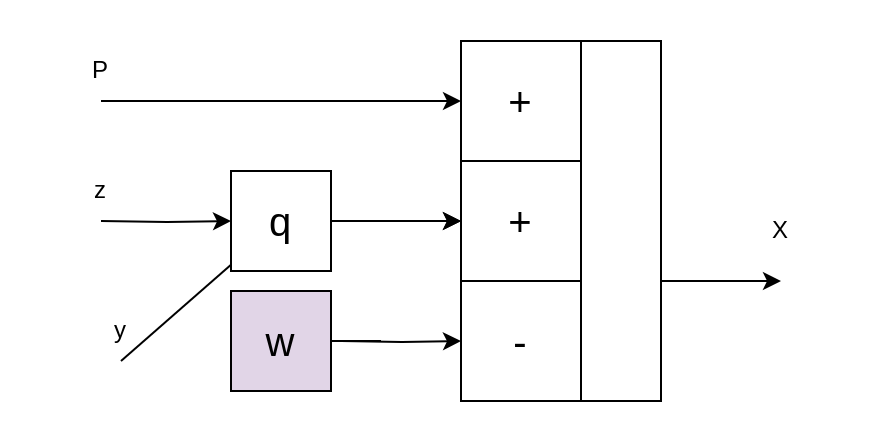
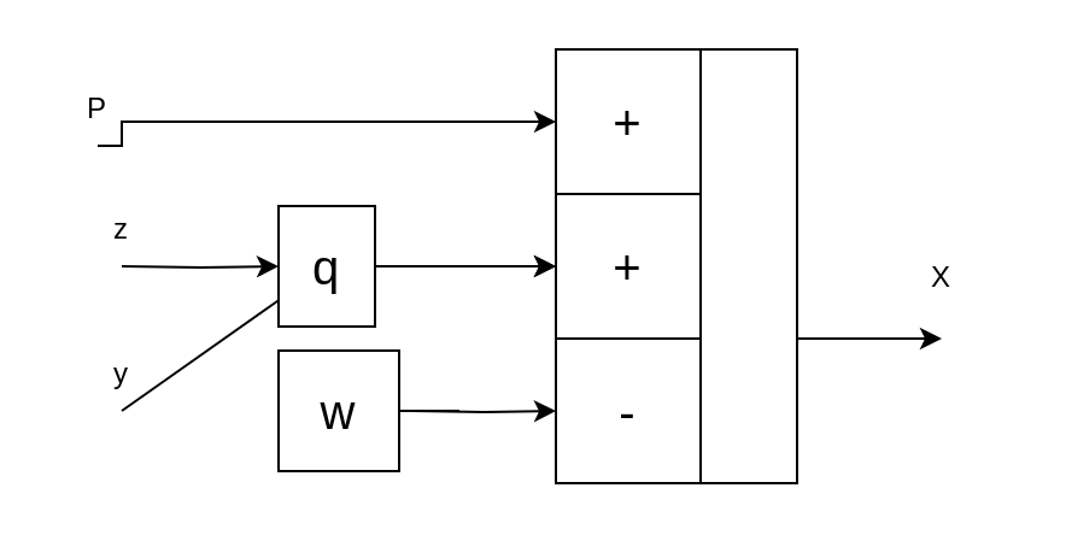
- <mxCell id="10" value="P" style="text;html=1;align=center;verticalAlign=middle;whiteSpace=wrap;rounded=0;" parent="1" vertex="1"><mxGeometry x="20" y="20" width="60" height="30" as="geometry" /></mxCell>
+ <mxCell id="10" value="P" style="text;html=1;align=center;verticalAlign=middle;whiteSpace=wrap;rounded=0;" parent="1" vertex="1"><mxGeometry x="10" y="30" width="60" height="30" as="geometry" /></mxCell>
- <mxCell id="17" value="&lt;span style=&quot;font-size: 20px;&quot;&gt;q&lt;/span&gt;" style="rounded=0;whiteSpace=wrap;html=1;" parent="1" vertex="1"><mxGeometry x="115" y="85" width="50" height="50" as="geometry" /></mxCell>
+ <mxCell id="17" value="&lt;span style=&quot;font-size: 20px;&quot;&gt;q&lt;/span&gt;" style="rounded=0;whiteSpace=wrap;html=1;" parent="1" vertex="1"><mxGeometry x="115" y="85" width="40" height="50" as="geometry" /></mxCell>
- <mxCell id="12" value="y" style="text;html=1;align=center;verticalAlign=middle;whiteSpace=wrap;rounded=0;" parent="1" vertex="1"><mxGeometry x="30" y="150" width="60" height="30" as="geometry" /></mxCell>
+ <mxCell id="12" value="y" style="text;html=1;align=center;verticalAlign=middle;whiteSpace=wrap;rounded=0;" parent="1" vertex="1"><mxGeometry x="20" y="140" width="60" height="30" as="geometry" /></mxCell>
- <mxCell id="19" value="&lt;span style=&quot;font-size: 20px;&quot;&gt;w&lt;/span&gt;" style="rounded=0;whiteSpace=wrap;html=1;fillColor=#e1d5e7;" vertex="1" parent="1"><mxGeometry x="115" y="145" width="50" height="50" as="geometry" /></mxCell>
+ <mxCell id="19" value="&lt;span style=&quot;font-size: 20px;&quot;&gt;w&lt;/span&gt;" style="rounded=0;whiteSpace=wrap;html=1;" vertex="1" parent="1"><mxGeometry x="115" y="145" width="50" height="50" as="geometry" /></mxCell>
